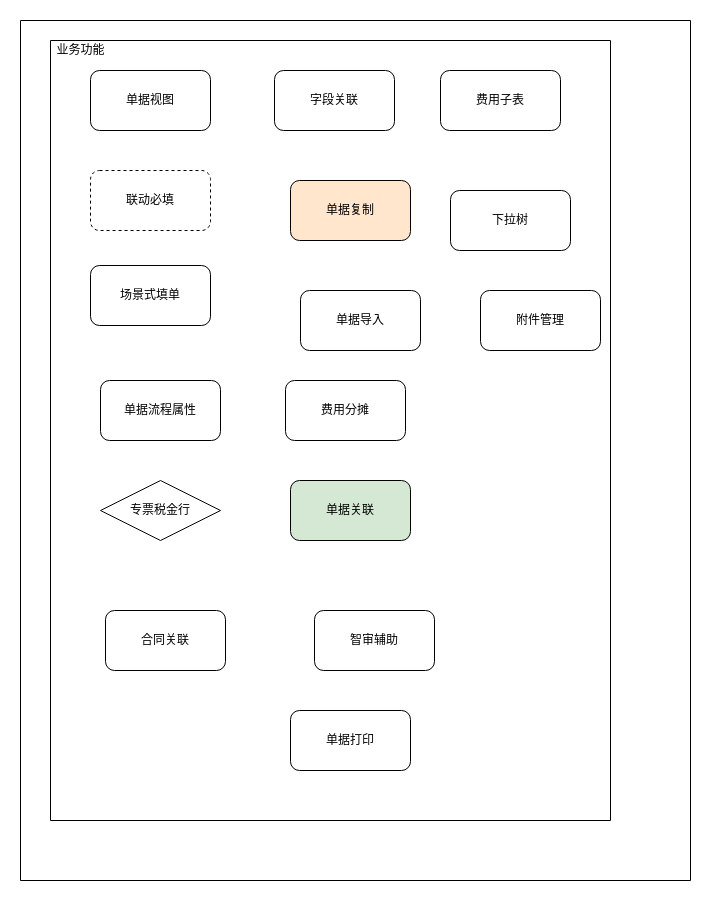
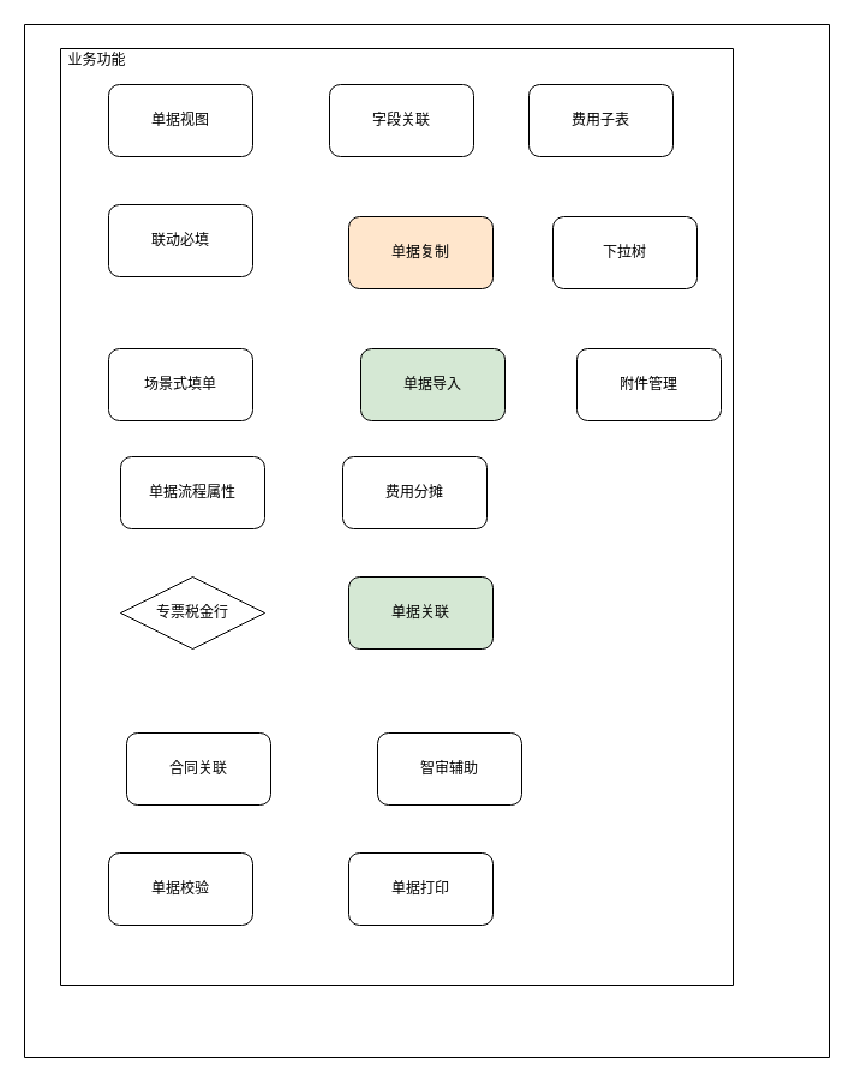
- <mxCell id="5" value="联动必填" style="rounded=1;whiteSpace=wrap;html=1;dashed=1;" vertex="1" parent="2"><mxGeometry x="70" y="150" width="120" height="60" as="geometry" /></mxCell>
+ <mxCell id="5" value="联动必填" style="rounded=1;whiteSpace=wrap;html=1;" vertex="1" parent="2"><mxGeometry x="70" y="150" width="120" height="60" as="geometry" /></mxCell>
- <mxCell id="18" value="下拉树" style="rounded=1;whiteSpace=wrap;html=1;" vertex="1" parent="2"><mxGeometry x="430" y="170" width="120" height="60" as="geometry" /></mxCell>
+ <mxCell id="18" value="下拉树" style="rounded=1;whiteSpace=wrap;html=1;" vertex="1" parent="2"><mxGeometry x="440" y="160" width="120" height="60" as="geometry" /></mxCell>
- <mxCell id="7" value="场景式填单" style="rounded=1;whiteSpace=wrap;html=1;" vertex="1" parent="2"><mxGeometry x="70" y="245" width="120" height="60" as="geometry" /></mxCell>
+ <mxCell id="7" value="场景式填单" style="rounded=1;whiteSpace=wrap;html=1;" vertex="1" parent="2"><mxGeometry x="70" y="270" width="120" height="60" as="geometry" /></mxCell>
- <mxCell id="8" value="单据导入" style="rounded=1;whiteSpace=wrap;html=1;" vertex="1" parent="2"><mxGeometry x="280" y="270" width="120" height="60" as="geometry" /></mxCell>
+ <mxCell id="8" value="单据导入" style="rounded=1;whiteSpace=wrap;html=1;fillColor=#d5e8d4;" vertex="1" parent="2"><mxGeometry x="280" y="270" width="120" height="60" as="geometry" /></mxCell>
+ <mxCell id="15" value="单据校验" style="rounded=1;whiteSpace=wrap;html=1;" vertex="1" parent="2"><mxGeometry x="70" y="690" width="120" height="60" as="geometry" /></mxCell>
